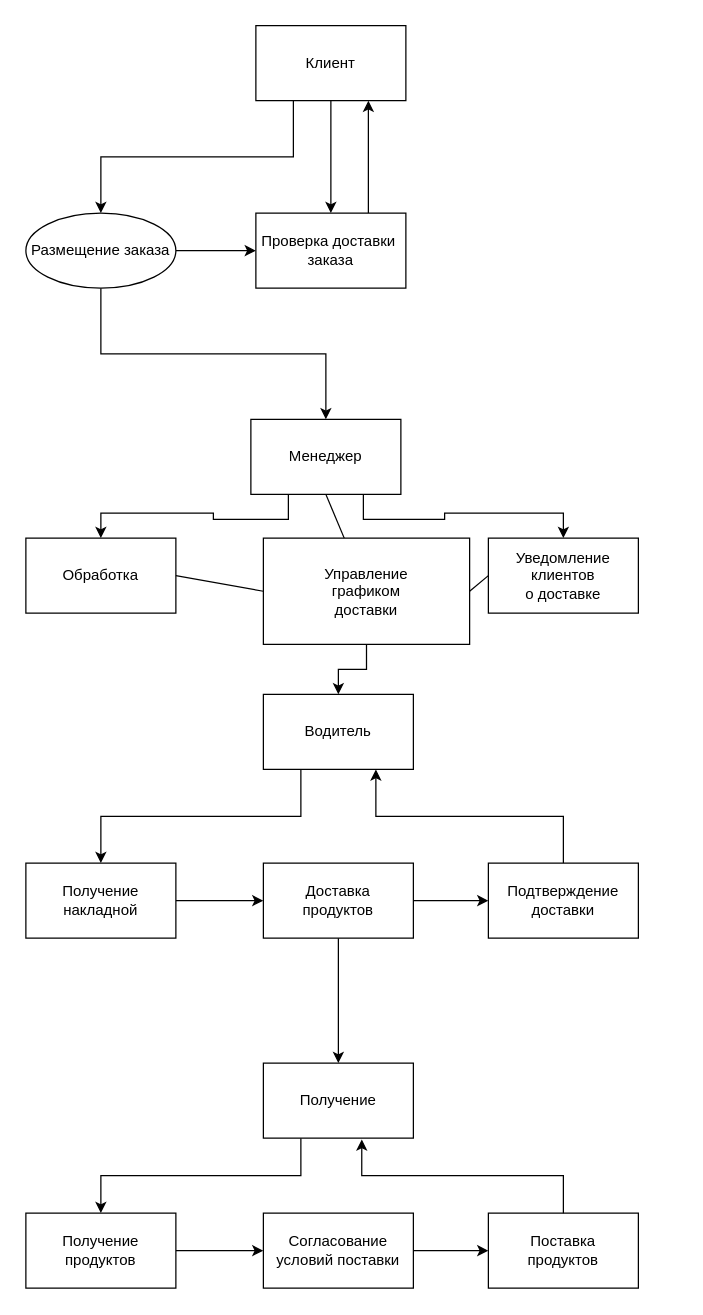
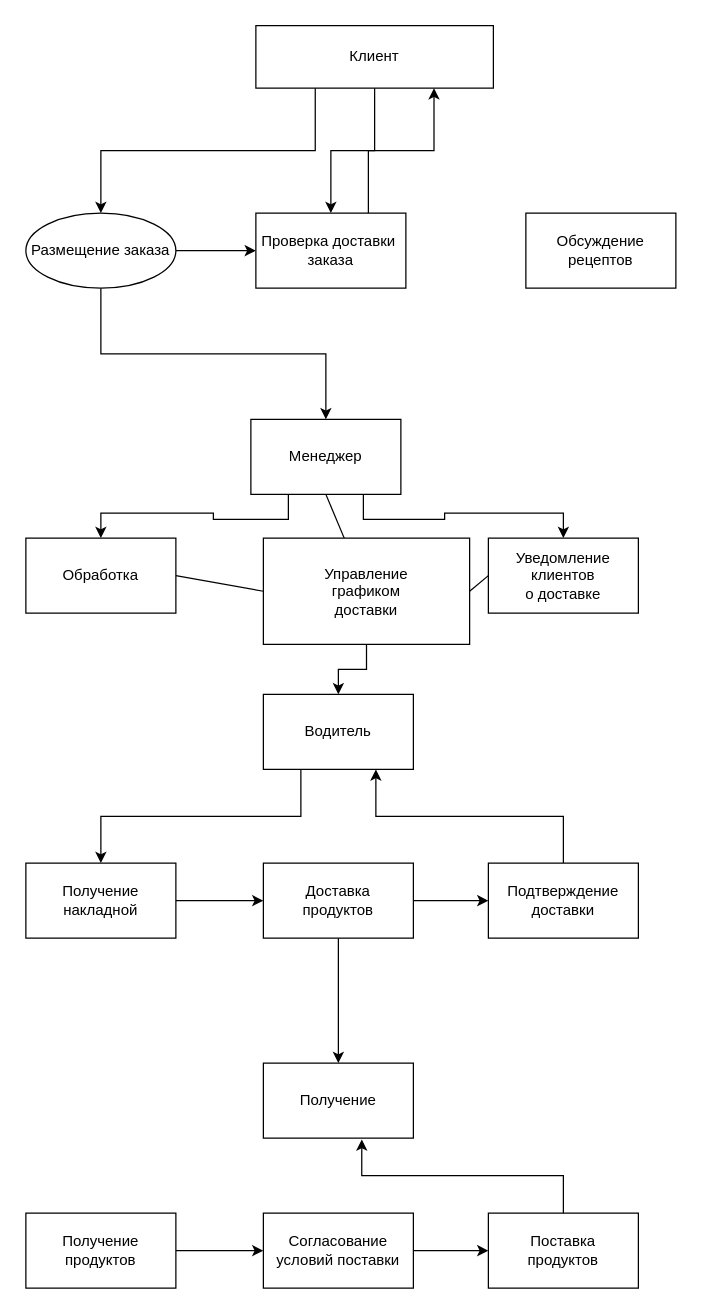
- <mxCell id="4" value="Клиент" style="rounded=0;whiteSpace=wrap;html=1;" vertex="1" parent="1"><mxGeometry x="204" y="20" width="120" height="60" as="geometry" /></mxCell>
+ <mxCell id="4" value="Клиент" style="rounded=0;whiteSpace=wrap;html=1;" vertex="1" parent="1"><mxGeometry x="204" y="20" width="190" height="50" as="geometry" /></mxCell>
+ <mxCell id="10" value="Обсуждение&#10;рецептов" style="rounded=0;whiteSpace=wrap;html=1;" vertex="1" parent="1"><mxGeometry x="420" y="170" width="120" height="60" as="geometry" /></mxCell>
- <mxCell id="28" style="edgeStyle=orthogonalEdgeStyle;rounded=0;orthogonalLoop=1;jettySize=auto;html=1;exitX=0.25;exitY=1;exitDx=0;exitDy=0;entryX=0.5;entryY=0;entryDx=0;entryDy=0;" edge="1" parent="1" source="29" target="34"><mxGeometry relative="1" as="geometry" /></mxCell>
